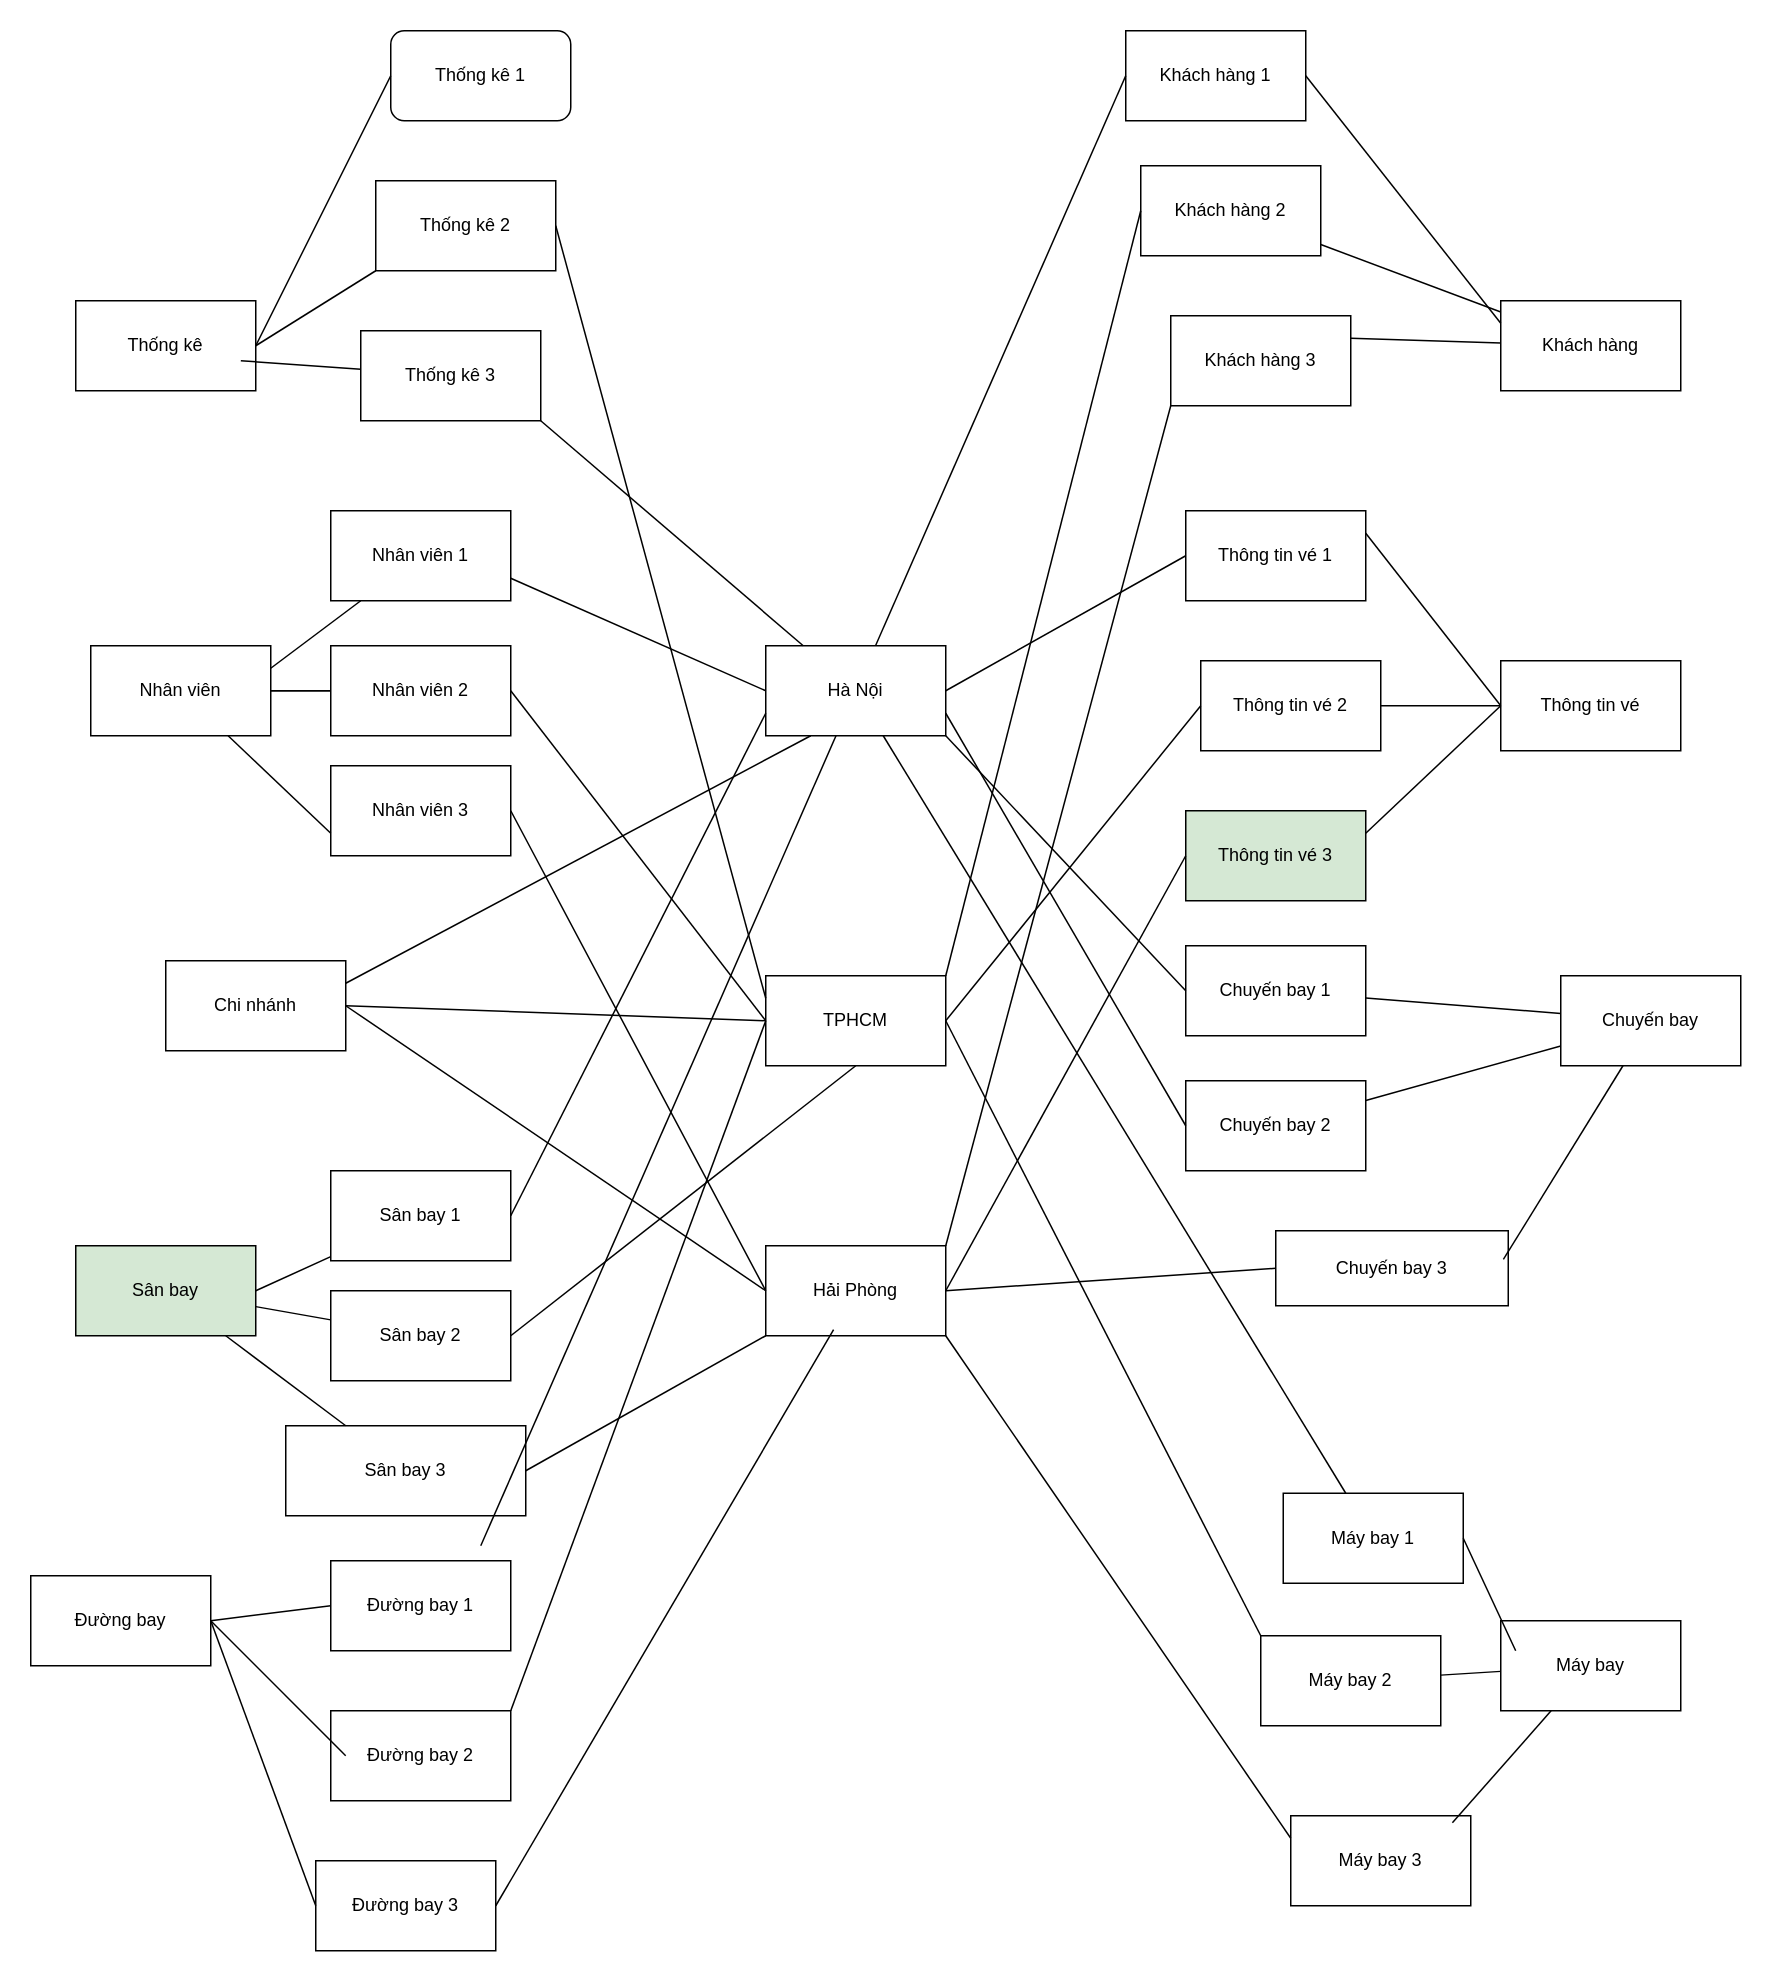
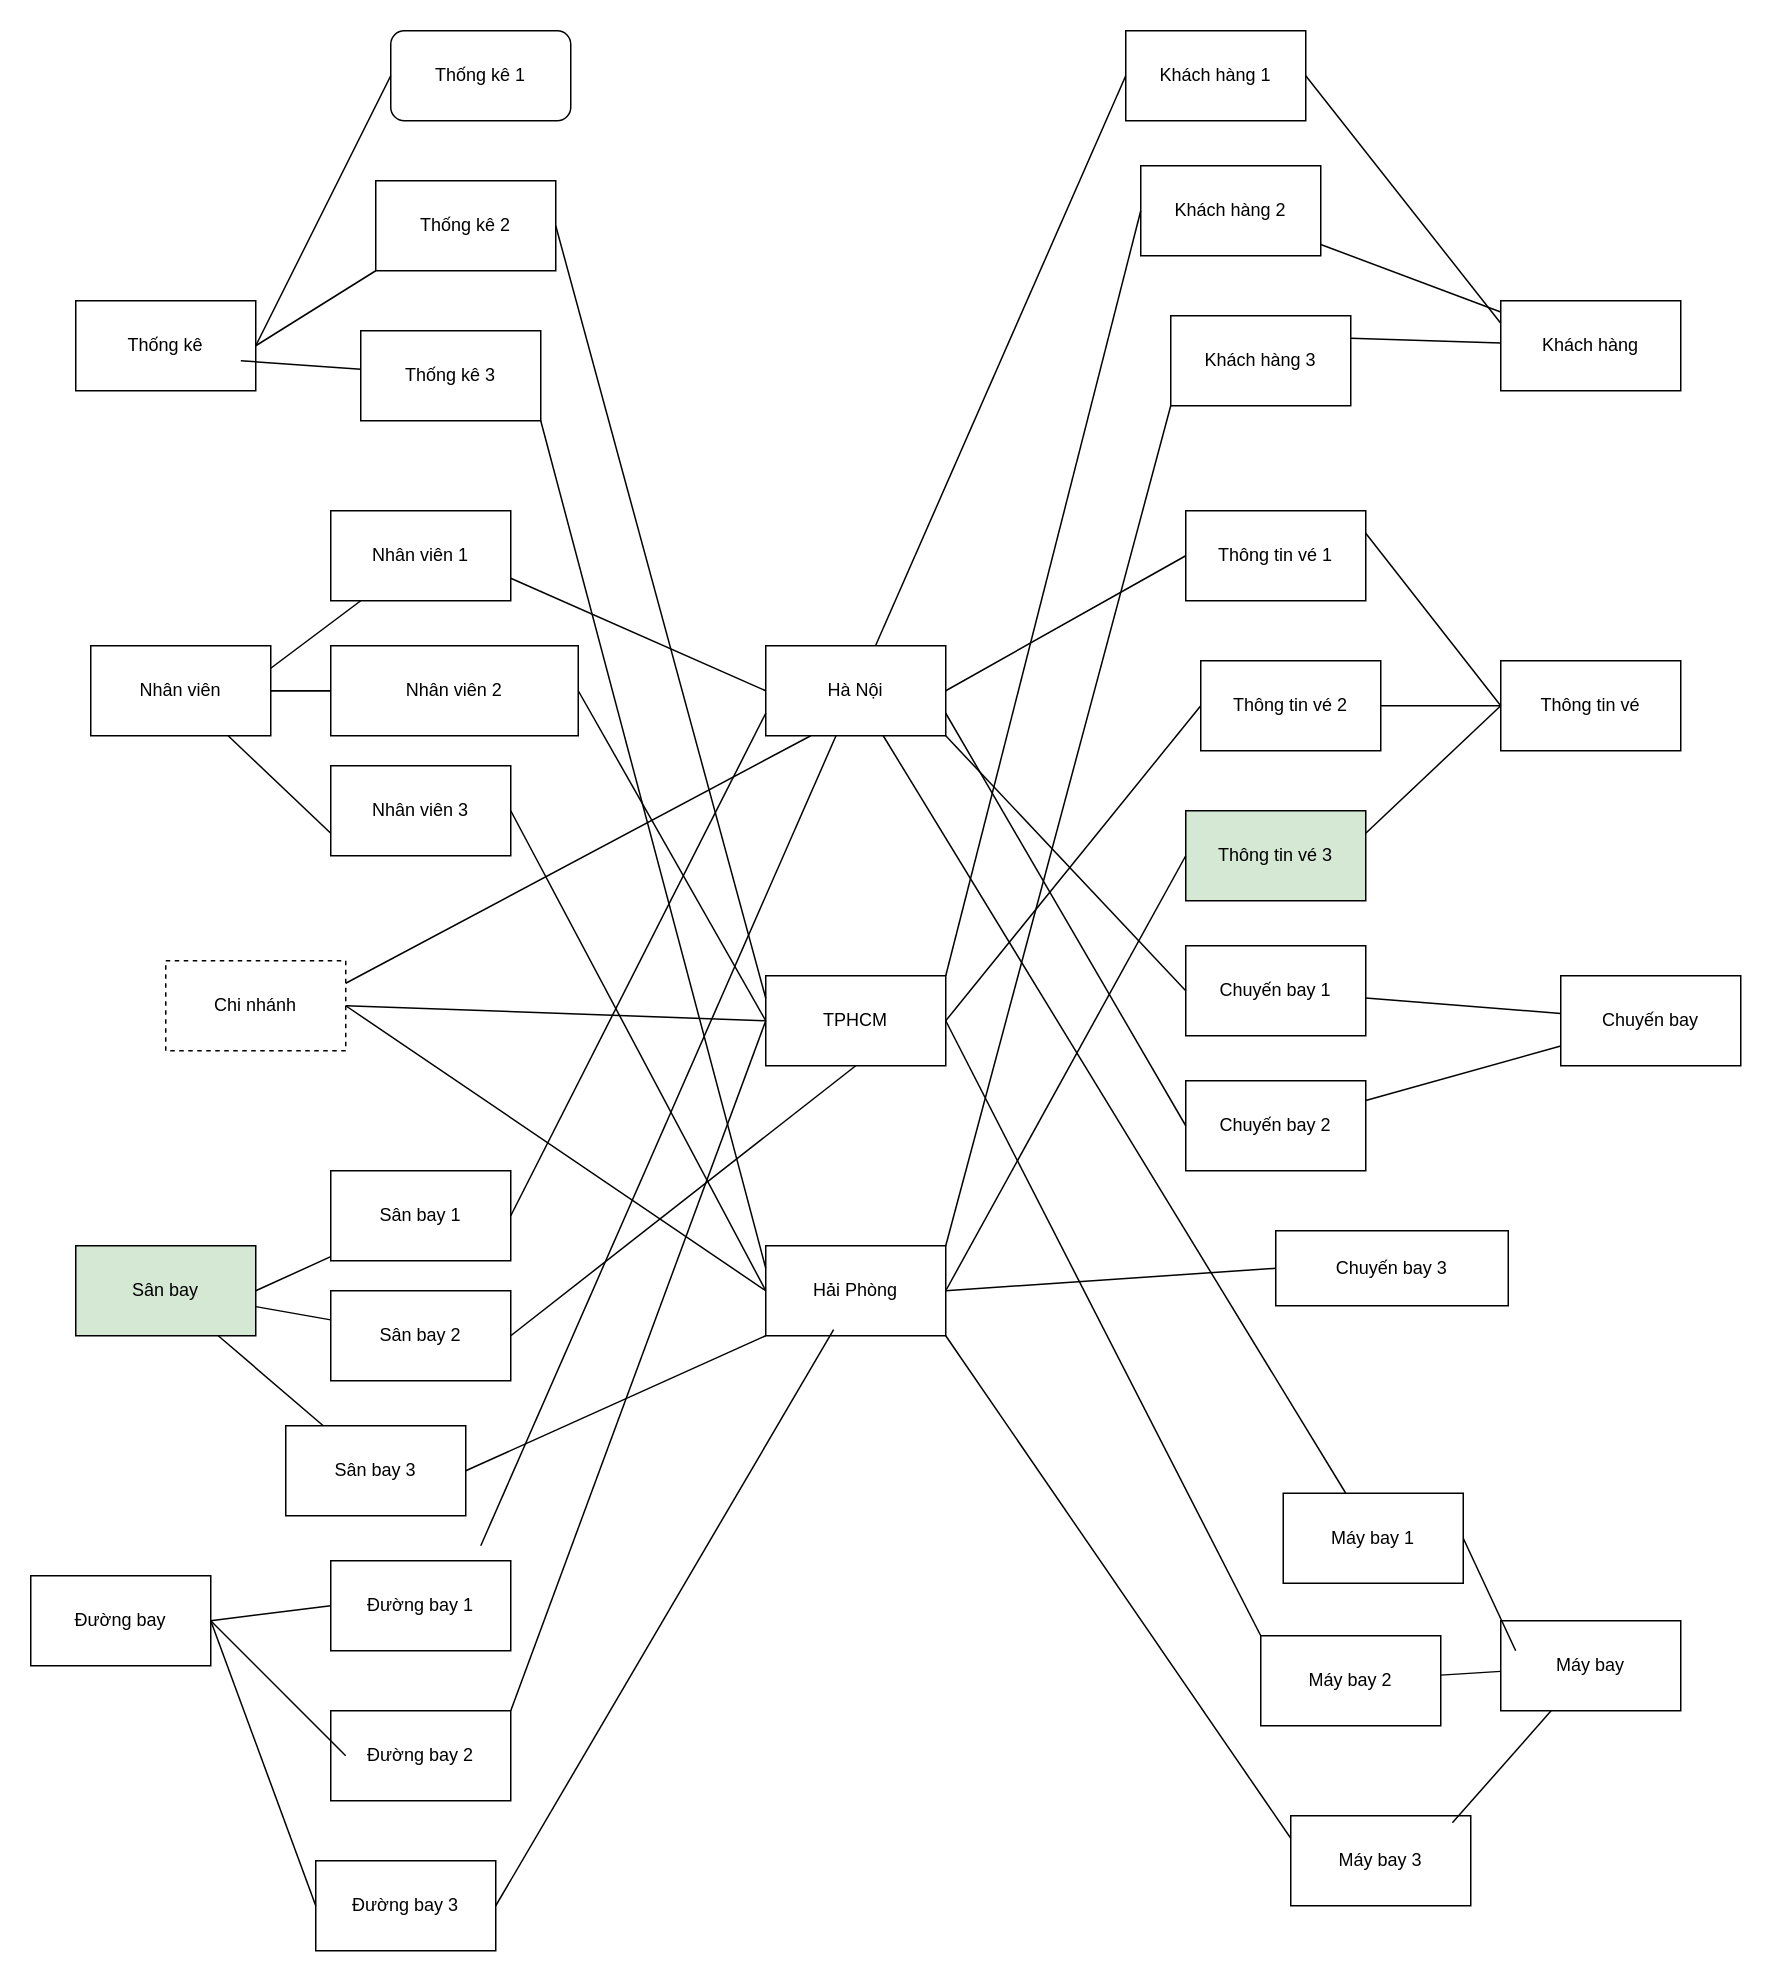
- <mxCell id="75" value="" style="endArrow=none;html=1;rounded=0;exitX=1;exitY=1;exitDx=0;exitDy=0;" edge="1" parent="1" source="44" target="2"><mxGeometry width="50" height="50" relative="1" as="geometry"><mxPoint x="610" y="510" as="sourcePoint" /><mxPoint x="660" y="460" as="targetPoint" /></mxGeometry></mxCell>
+ <mxCell id="75" value="" style="endArrow=none;html=1;rounded=0;entryX=0;entryY=0.25;entryDx=0;entryDy=0;exitX=1;exitY=1;exitDx=0;exitDy=0;" edge="1" parent="1" source="44" target="4"><mxGeometry width="50" height="50" relative="1" as="geometry"><mxPoint x="610" y="510" as="sourcePoint" /><mxPoint x="660" y="460" as="targetPoint" /></mxGeometry></mxCell>
- <mxCell id="11" value="Nhân viên 2" style="rounded=0;whiteSpace=wrap;html=1;" vertex="1" parent="1"><mxGeometry x="220" y="430" width="120" height="60" as="geometry" /></mxCell>
+ <mxCell id="11" value="Nhân viên 2" style="rounded=0;whiteSpace=wrap;html=1;" vertex="1" parent="1"><mxGeometry x="220" y="430" width="165" height="60" as="geometry" /></mxCell>
- <mxCell id="5" value="Chi nhánh" style="rounded=0;whiteSpace=wrap;html=1;" vertex="1" parent="1"><mxGeometry x="110" y="640" width="120" height="60" as="geometry" /></mxCell>
+ <mxCell id="5" value="Chi nhánh" style="rounded=0;whiteSpace=wrap;html=1;dashed=1;" vertex="1" parent="1"><mxGeometry x="110" y="640" width="120" height="60" as="geometry" /></mxCell>
- <mxCell id="41" value="" style="endArrow=none;html=1;rounded=0;exitX=0.979;exitY=0.383;exitDx=0;exitDy=0;exitPerimeter=0;" edge="1" parent="1" source="36" target="22"><mxGeometry width="50" height="50" relative="1" as="geometry"><mxPoint x="520" y="740" as="sourcePoint" /><mxPoint x="570" y="690" as="targetPoint" /></mxGeometry></mxCell>
- <mxCell id="26" value="Sân bay 3" style="rounded=0;whiteSpace=wrap;html=1;" vertex="1" parent="1"><mxGeometry x="190" y="950" width="160" height="60" as="geometry" /></mxCell>
+ <mxCell id="26" value="Sân bay 3" style="rounded=0;whiteSpace=wrap;html=1;" vertex="1" parent="1"><mxGeometry x="190" y="950" width="120" height="60" as="geometry" /></mxCell>
